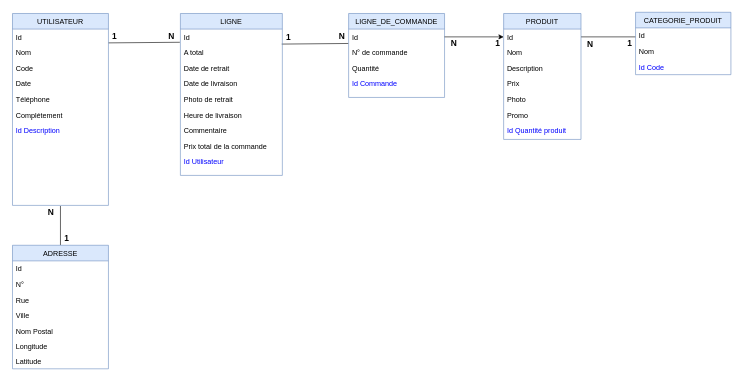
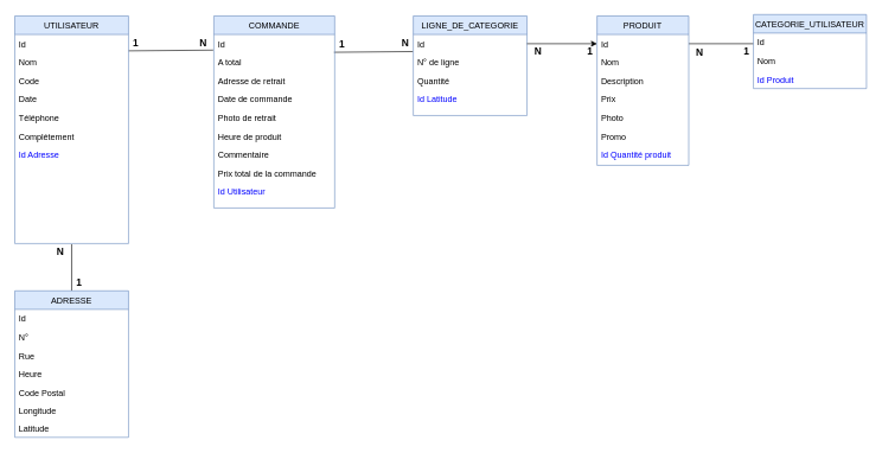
- <mxCell id="56" value="CATEGORIE_PRODUIT" style="swimlane;fontStyle=0;align=center;verticalAlign=top;childLayout=stackLayout;horizontal=1;startSize=26;horizontalStack=0;resizeParent=1;resizeLast=0;collapsible=1;marginBottom=0;rounded=0;shadow=0;strokeWidth=1;fillColor=#dae8fc;strokeColor=#6c8ebf;" parent="1" vertex="1"><mxGeometry x="1059" y="20" width="159" height="104" as="geometry"><mxRectangle x="230" y="140" width="160" height="26" as="alternateBounds" /></mxGeometry></mxCell>
+ <mxCell id="56" value="CATEGORIE_UTILISATEUR" style="swimlane;fontStyle=0;align=center;verticalAlign=top;childLayout=stackLayout;horizontal=1;startSize=26;horizontalStack=0;resizeParent=1;resizeLast=0;collapsible=1;marginBottom=0;rounded=0;shadow=0;strokeWidth=1;fillColor=#dae8fc;strokeColor=#6c8ebf;" parent="1" vertex="1"><mxGeometry x="1059" y="20" width="159" height="104" as="geometry"><mxRectangle x="230" y="140" width="160" height="26" as="alternateBounds" /></mxGeometry></mxCell>
- <mxCell id="23" value="LIGNE" style="swimlane;fontStyle=0;align=center;verticalAlign=top;childLayout=stackLayout;horizontal=1;startSize=26;horizontalStack=0;resizeParent=1;resizeLast=0;collapsible=1;marginBottom=0;rounded=0;shadow=0;strokeWidth=1;fillColor=#dae8fc;strokeColor=#6c8ebf;" parent="1" vertex="1"><mxGeometry x="300" y="22" width="170" height="270" as="geometry"><mxRectangle x="130" y="380" width="160" height="26" as="alternateBounds" /></mxGeometry></mxCell>
+ <mxCell id="23" value="COMMANDE" style="swimlane;fontStyle=0;align=center;verticalAlign=top;childLayout=stackLayout;horizontal=1;startSize=26;horizontalStack=0;resizeParent=1;resizeLast=0;collapsible=1;marginBottom=0;rounded=0;shadow=0;strokeWidth=1;fillColor=#dae8fc;strokeColor=#6c8ebf;" parent="1" vertex="1"><mxGeometry x="300" y="22" width="170" height="270" as="geometry"><mxRectangle x="130" y="380" width="160" height="26" as="alternateBounds" /></mxGeometry></mxCell>
- <mxCell id="33" value="LIGNE_DE_COMMANDE" style="swimlane;fontStyle=0;align=center;verticalAlign=top;childLayout=stackLayout;horizontal=1;startSize=26;horizontalStack=0;resizeParent=1;resizeLast=0;collapsible=1;marginBottom=0;rounded=0;shadow=0;strokeWidth=1;fillColor=#dae8fc;strokeColor=#6c8ebf;" parent="1" vertex="1"><mxGeometry x="580.5" y="22" width="160" height="140" as="geometry"><mxRectangle x="230" y="140" width="160" height="26" as="alternateBounds" /></mxGeometry></mxCell>
+ <mxCell id="33" value="LIGNE_DE_CATEGORIE" style="swimlane;fontStyle=0;align=center;verticalAlign=top;childLayout=stackLayout;horizontal=1;startSize=26;horizontalStack=0;resizeParent=1;resizeLast=0;collapsible=1;marginBottom=0;rounded=0;shadow=0;strokeWidth=1;fillColor=#dae8fc;strokeColor=#6c8ebf;" parent="1" vertex="1"><mxGeometry x="580.5" y="22" width="160" height="140" as="geometry"><mxRectangle x="230" y="140" width="160" height="26" as="alternateBounds" /></mxGeometry></mxCell>
- <mxCell id="35" value="N° de commande" style="text;align=left;verticalAlign=top;spacingLeft=4;spacingRight=4;overflow=hidden;rotatable=0;points=[[0,0.5],[1,0.5]];portConstraint=eastwest;fontColor=#000000;" parent="33" vertex="1"><mxGeometry y="52" width="160" height="26" as="geometry" /></mxCell>
+ <mxCell id="35" value="N° de ligne" style="text;align=left;verticalAlign=top;spacingLeft=4;spacingRight=4;overflow=hidden;rotatable=0;points=[[0,0.5],[1,0.5]];portConstraint=eastwest;fontColor=#000000;" parent="33" vertex="1"><mxGeometry y="52" width="160" height="26" as="geometry" /></mxCell>
- <mxCell id="59" value="Id Code" style="text;align=left;verticalAlign=top;spacingLeft=4;spacingRight=4;overflow=hidden;rotatable=0;points=[[0,0.5],[1,0.5]];portConstraint=eastwest;rounded=0;shadow=0;html=0;fontColor=#0000FF;" parent="56" vertex="1"><mxGeometry y="78" width="159" height="26" as="geometry" /></mxCell>
+ <mxCell id="59" value="Id Produit" style="text;align=left;verticalAlign=top;spacingLeft=4;spacingRight=4;overflow=hidden;rotatable=0;points=[[0,0.5],[1,0.5]];portConstraint=eastwest;rounded=0;shadow=0;html=0;fontColor=#0000FF;" parent="56" vertex="1"><mxGeometry y="78" width="159" height="26" as="geometry" /></mxCell>
- <mxCell id="26" value="Date de retrait" style="text;align=left;verticalAlign=top;spacingLeft=4;spacingRight=4;overflow=hidden;rotatable=0;points=[[0,0.5],[1,0.5]];portConstraint=eastwest;" parent="23" vertex="1"><mxGeometry y="78" width="170" height="26" as="geometry" /></mxCell>
+ <mxCell id="26" value="Adresse de retrait" style="text;align=left;verticalAlign=top;spacingLeft=4;spacingRight=4;overflow=hidden;rotatable=0;points=[[0,0.5],[1,0.5]];portConstraint=eastwest;" parent="23" vertex="1"><mxGeometry y="78" width="170" height="26" as="geometry" /></mxCell>
- <mxCell id="27" value="Date de livraison" style="text;align=left;verticalAlign=top;spacingLeft=4;spacingRight=4;overflow=hidden;rotatable=0;points=[[0,0.5],[1,0.5]];portConstraint=eastwest;" parent="23" vertex="1"><mxGeometry y="104" width="170" height="26" as="geometry" /></mxCell>
+ <mxCell id="27" value="Date de commande" style="text;align=left;verticalAlign=top;spacingLeft=4;spacingRight=4;overflow=hidden;rotatable=0;points=[[0,0.5],[1,0.5]];portConstraint=eastwest;" parent="23" vertex="1"><mxGeometry y="104" width="170" height="26" as="geometry" /></mxCell>
- <mxCell id="37" value="Id Commande" style="text;align=left;verticalAlign=top;spacingLeft=4;spacingRight=4;overflow=hidden;rotatable=0;points=[[0,0.5],[1,0.5]];portConstraint=eastwest;fontColor=#0000FF;" parent="33" vertex="1"><mxGeometry y="104" width="160" height="26" as="geometry" /></mxCell>
+ <mxCell id="37" value="Id Latitude" style="text;align=left;verticalAlign=top;spacingLeft=4;spacingRight=4;overflow=hidden;rotatable=0;points=[[0,0.5],[1,0.5]];portConstraint=eastwest;fontColor=#0000FF;" parent="33" vertex="1"><mxGeometry y="104" width="160" height="26" as="geometry" /></mxCell>
- <mxCell id="29" value="Heure de livraison" style="text;align=left;verticalAlign=top;spacingLeft=4;spacingRight=4;overflow=hidden;rotatable=0;points=[[0,0.5],[1,0.5]];portConstraint=eastwest;" parent="23" vertex="1"><mxGeometry y="156" width="170" height="26" as="geometry" /></mxCell>
+ <mxCell id="29" value="Heure de produit" style="text;align=left;verticalAlign=top;spacingLeft=4;spacingRight=4;overflow=hidden;rotatable=0;points=[[0,0.5],[1,0.5]];portConstraint=eastwest;" parent="23" vertex="1"><mxGeometry y="156" width="170" height="26" as="geometry" /></mxCell>
- <mxCell id="22" value="Id Description" style="text;align=left;verticalAlign=top;spacingLeft=4;spacingRight=4;overflow=hidden;rotatable=0;points=[[0,0.5],[1,0.5]];portConstraint=eastwest;fontColor=#0000FF;" parent="15" vertex="1"><mxGeometry y="182" width="160" height="26" as="geometry" /></mxCell>
+ <mxCell id="22" value="Id Adresse" style="text;align=left;verticalAlign=top;spacingLeft=4;spacingRight=4;overflow=hidden;rotatable=0;points=[[0,0.5],[1,0.5]];portConstraint=eastwest;fontColor=#0000FF;" parent="15" vertex="1"><mxGeometry y="182" width="160" height="26" as="geometry" /></mxCell>
- <mxCell id="42" value="Ville" style="text;align=left;verticalAlign=top;spacingLeft=4;spacingRight=4;overflow=hidden;rotatable=0;points=[[0,0.5],[1,0.5]];portConstraint=eastwest;" parent="38" vertex="1"><mxGeometry y="104" width="160" height="26" as="geometry" /></mxCell>
+ <mxCell id="42" value="Heure" style="text;align=left;verticalAlign=top;spacingLeft=4;spacingRight=4;overflow=hidden;rotatable=0;points=[[0,0.5],[1,0.5]];portConstraint=eastwest;" parent="38" vertex="1"><mxGeometry y="104" width="160" height="26" as="geometry" /></mxCell>
- <mxCell id="43" value="Nom Postal" style="text;align=left;verticalAlign=top;spacingLeft=4;spacingRight=4;overflow=hidden;rotatable=0;points=[[0,0.5],[1,0.5]];portConstraint=eastwest;" parent="38" vertex="1"><mxGeometry y="130" width="160" height="26" as="geometry" /></mxCell>
+ <mxCell id="43" value="Code Postal" style="text;align=left;verticalAlign=top;spacingLeft=4;spacingRight=4;overflow=hidden;rotatable=0;points=[[0,0.5],[1,0.5]];portConstraint=eastwest;" parent="38" vertex="1"><mxGeometry y="130" width="160" height="26" as="geometry" /></mxCell>
